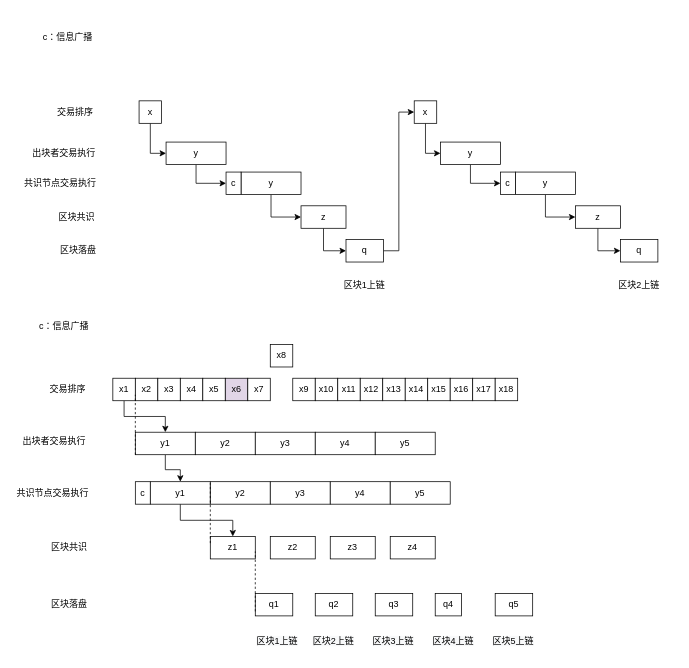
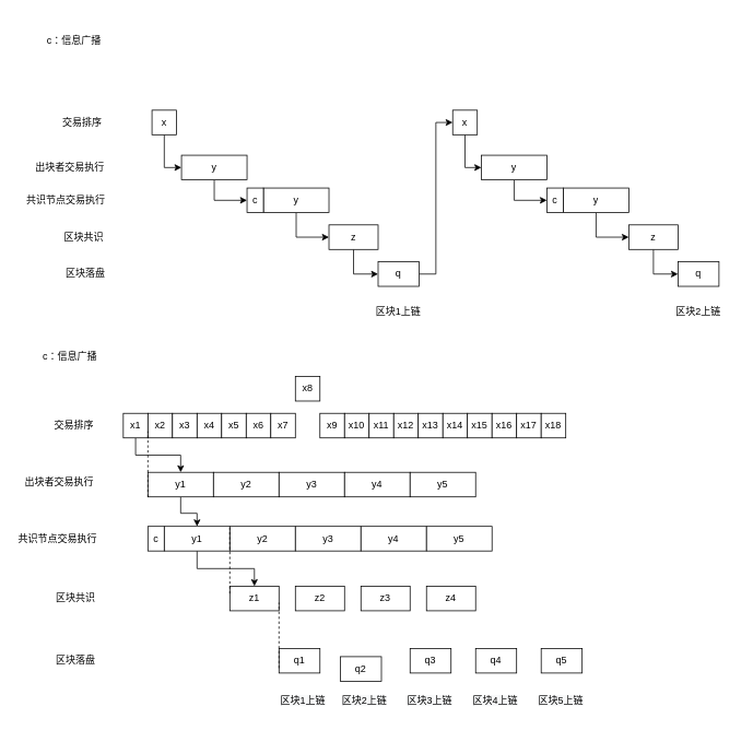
- <mxCell id="28" value="x6" style="rounded=0;whiteSpace=wrap;html=1;fillColor=#e1d5e7;" vertex="1" parent="1"><mxGeometry x="300" y="504" width="30" height="30" as="geometry" /></mxCell>
+ <mxCell id="28" value="x6" style="rounded=0;whiteSpace=wrap;html=1;" vertex="1" parent="1"><mxGeometry x="300" y="504" width="30" height="30" as="geometry" /></mxCell>
- <mxCell id="59" value="q2" style="rounded=0;whiteSpace=wrap;html=1;" vertex="1" parent="1"><mxGeometry x="420" y="791" width="50" height="30" as="geometry" /></mxCell>
+ <mxCell id="59" value="q2" style="rounded=0;whiteSpace=wrap;html=1;" vertex="1" parent="1"><mxGeometry x="415" y="801" width="50" height="30" as="geometry" /></mxCell>
- <mxCell id="61" value="q4" style="rounded=0;whiteSpace=wrap;html=1;" vertex="1" parent="1"><mxGeometry x="580" y="791" width="35" height="30" as="geometry" /></mxCell>
+ <mxCell id="61" value="q4" style="rounded=0;whiteSpace=wrap;html=1;" vertex="1" parent="1"><mxGeometry x="580" y="791" width="50" height="30" as="geometry" /></mxCell>
